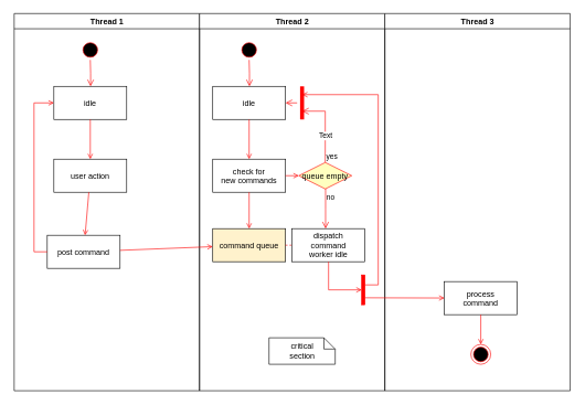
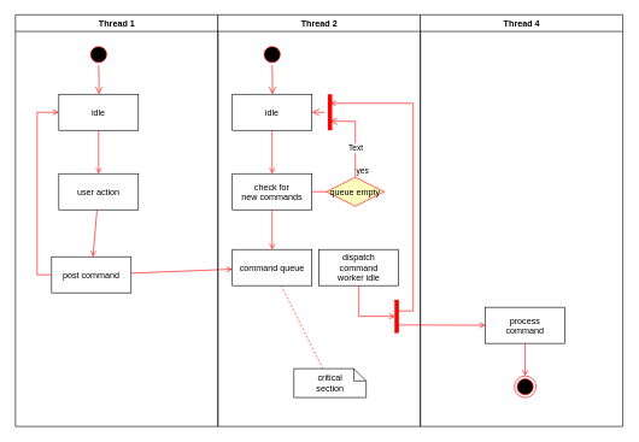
- <mxCell id="31" value="Thread 3" style="swimlane;whiteSpace=wrap" parent="1" vertex="1"><mxGeometry x="580.5" y="20" width="280" height="570" as="geometry" /></mxCell>
+ <mxCell id="31" value="Thread 4" style="swimlane;whiteSpace=wrap" parent="1" vertex="1"><mxGeometry x="580.5" y="20" width="280" height="570" as="geometry" /></mxCell>
- <mxCell id="23" value="" style="endArrow=open;strokeColor=#FF0000;endFill=1;rounded=0" parent="11" source="15" target="19" edge="1"><mxGeometry relative="1" as="geometry" /></mxCell>
+ <mxCell id="23" value="" style="endArrow=none;strokeColor=#FF0000;endFill=1;rounded=0;" parent="11" source="15" target="19" edge="1"><mxGeometry relative="1" as="geometry" /></mxCell>
- <mxCell id="22" value="no" style="edgeStyle=elbowEdgeStyle;elbow=horizontal;align=left;verticalAlign=top;endArrow=open;endSize=8;strokeColor=#FF0000;endFill=1;rounded=0" parent="11" source="19" target="26" edge="1"><mxGeometry x="-1" relative="1" as="geometry"><mxPoint x="190" y="305" as="targetPoint" /></mxGeometry></mxCell>
- <mxCell id="17" value="command queue" style="fillColor=#fff2cc;" parent="11" vertex="1"><mxGeometry x="20" y="325" width="110" height="50" as="geometry" /></mxCell>
+ <mxCell id="17" value="command queue" style="" parent="11" vertex="1"><mxGeometry x="20" y="325" width="110" height="50" as="geometry" /></mxCell>
- <mxCell id="28" value="" style="endArrow=none;strokeColor=#FF0000;endFill=0;rounded=0;dashed=1;" parent="11" source="17" target="26" edge="1"><mxGeometry relative="1" as="geometry" /></mxCell>
+ <mxCell id="28" value="" style="endArrow=none;strokeColor=#FF0000;endFill=0;rounded=0;dashed=1" parent="11" source="17" target="27" edge="1"><mxGeometry relative="1" as="geometry" /></mxCell>
